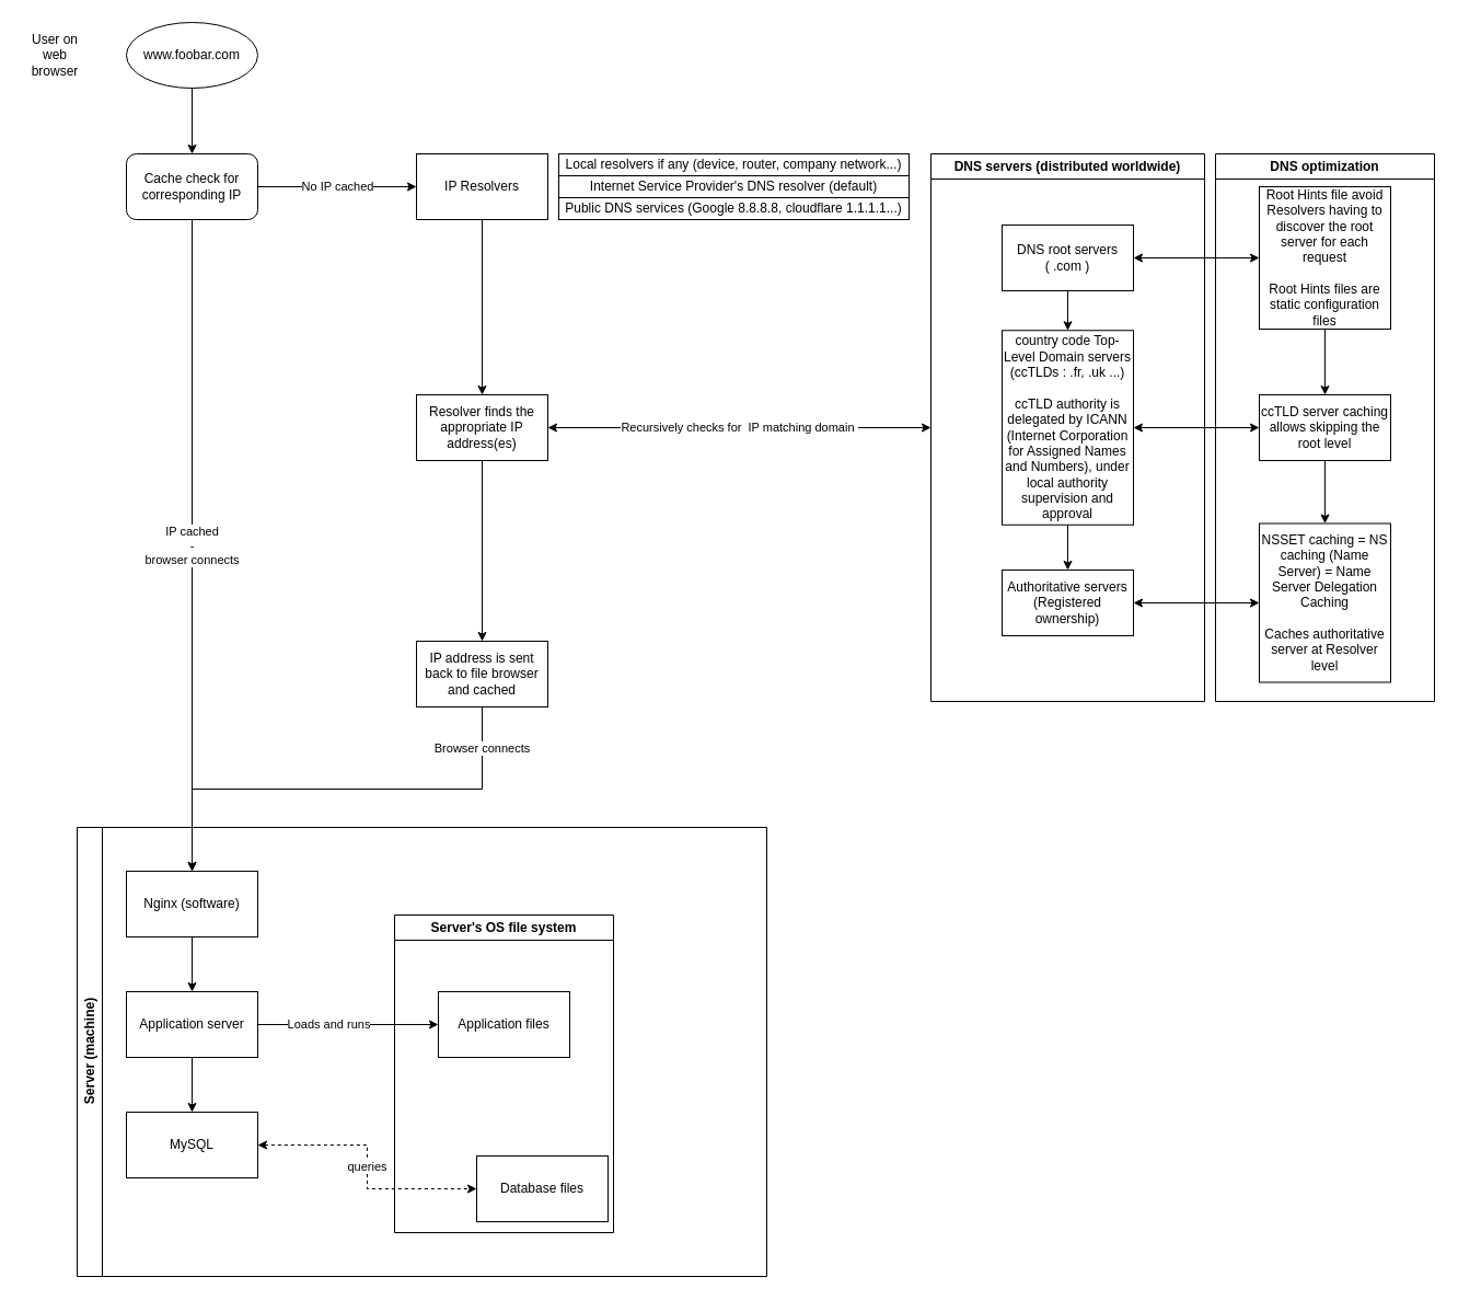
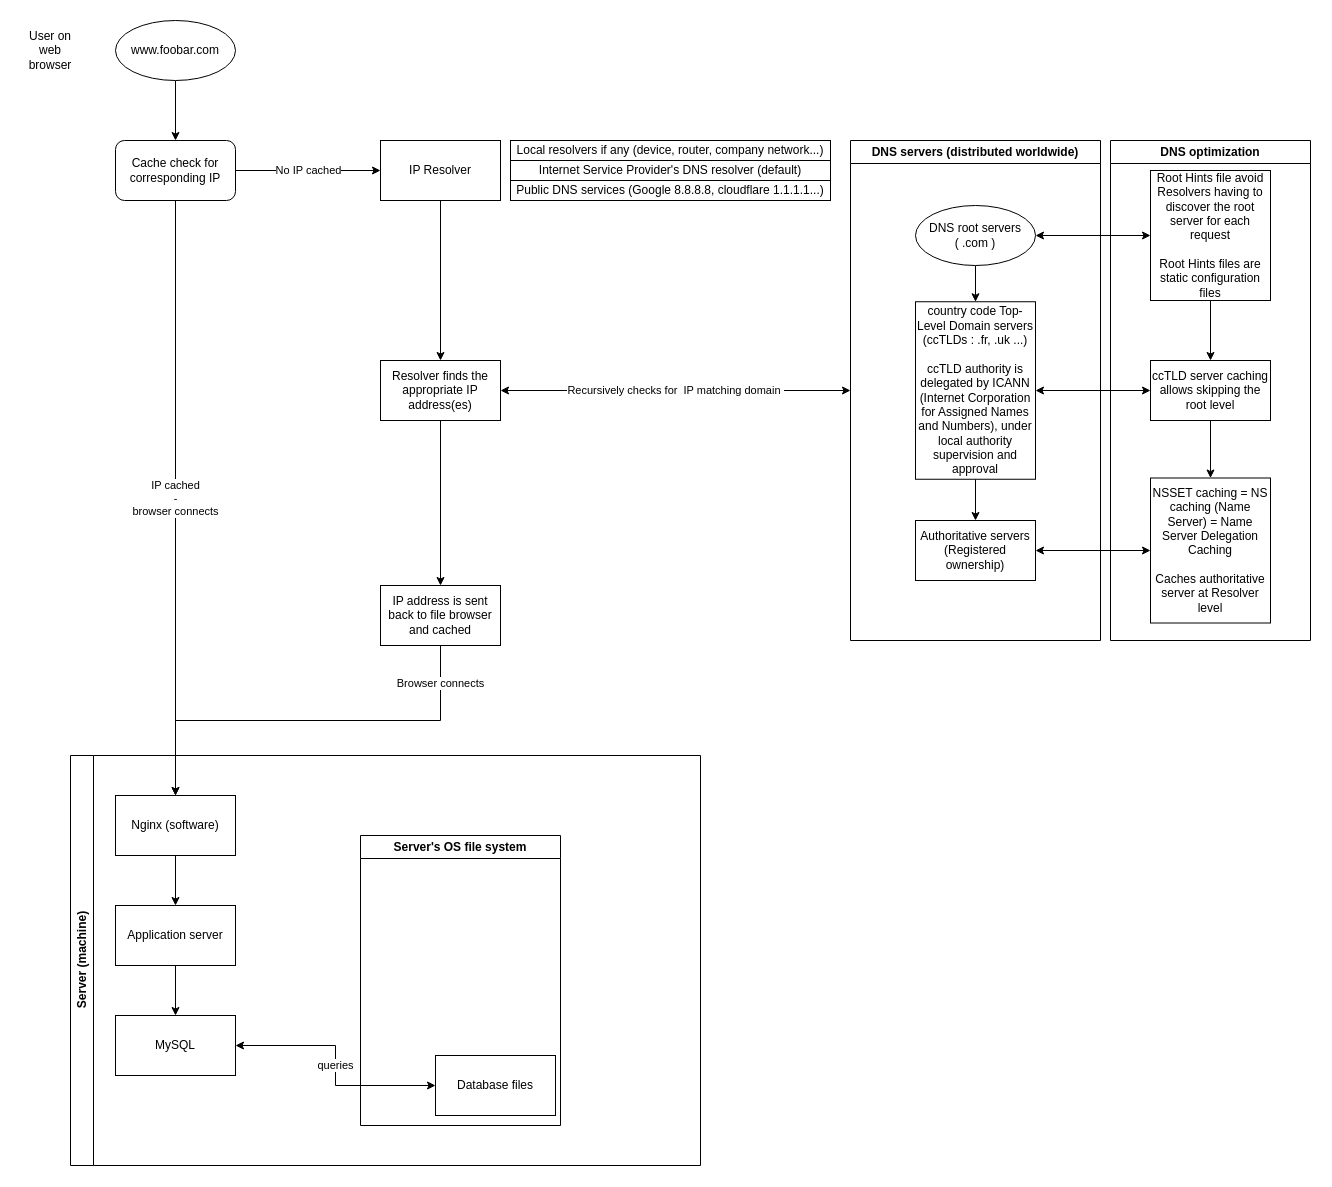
- <mxCell id="9" value="IP Resolvers" style="rounded=0;whiteSpace=wrap;html=1;" parent="1" vertex="1"><mxGeometry x="380" y="140" width="120" height="60" as="geometry" /></mxCell>
+ <mxCell id="9" value="IP Resolver" style="rounded=0;whiteSpace=wrap;html=1;" parent="1" vertex="1"><mxGeometry x="380" y="140" width="120" height="60" as="geometry" /></mxCell>
- <mxCell id="31" value="DNS root servers &lt;br&gt;( .com )" style="rounded=0;whiteSpace=wrap;html=1;" parent="29" vertex="1"><mxGeometry x="65" y="65" width="120" height="60" as="geometry" /></mxCell>
+ <mxCell id="31" value="DNS root servers &lt;br&gt;( .com )" style="ellipse;whiteSpace=wrap;html=1;" parent="29" vertex="1"><mxGeometry x="65" y="65" width="120" height="60" as="geometry" /></mxCell>
- <mxCell id="18" value="Loads and runs" style="edgeStyle=orthogonalEdgeStyle;rounded=0;orthogonalLoop=1;jettySize=auto;html=1;exitX=1;exitY=0.5;exitDx=0;exitDy=0;entryX=0;entryY=0.5;entryDx=0;entryDy=0;" parent="15" source="20" target="22" edge="1"><mxGeometry x="-0.212" relative="1" as="geometry"><mxPoint as="offset" /></mxGeometry></mxCell>
- <mxCell id="22" value="Application files" style="rounded=0;whiteSpace=wrap;html=1;" parent="21" vertex="1"><mxGeometry x="40" y="70" width="120" height="60" as="geometry" /></mxCell>
- <mxCell id="24" value="queries" style="edgeStyle=orthogonalEdgeStyle;rounded=0;orthogonalLoop=1;jettySize=auto;html=1;exitX=1;exitY=0.5;exitDx=0;exitDy=0;entryX=0;entryY=0.5;entryDx=0;entryDy=0;startArrow=classic;startFill=1;dashed=1;" parent="15" source="25" target="23" edge="1"><mxGeometry relative="1" as="geometry" /></mxCell>
+ <mxCell id="24" value="queries" style="edgeStyle=orthogonalEdgeStyle;rounded=0;orthogonalLoop=1;jettySize=auto;html=1;exitX=1;exitY=0.5;exitDx=0;exitDy=0;entryX=0;entryY=0.5;entryDx=0;entryDy=0;startArrow=classic;startFill=1;" parent="15" source="25" target="23" edge="1"><mxGeometry relative="1" as="geometry" /></mxCell>
